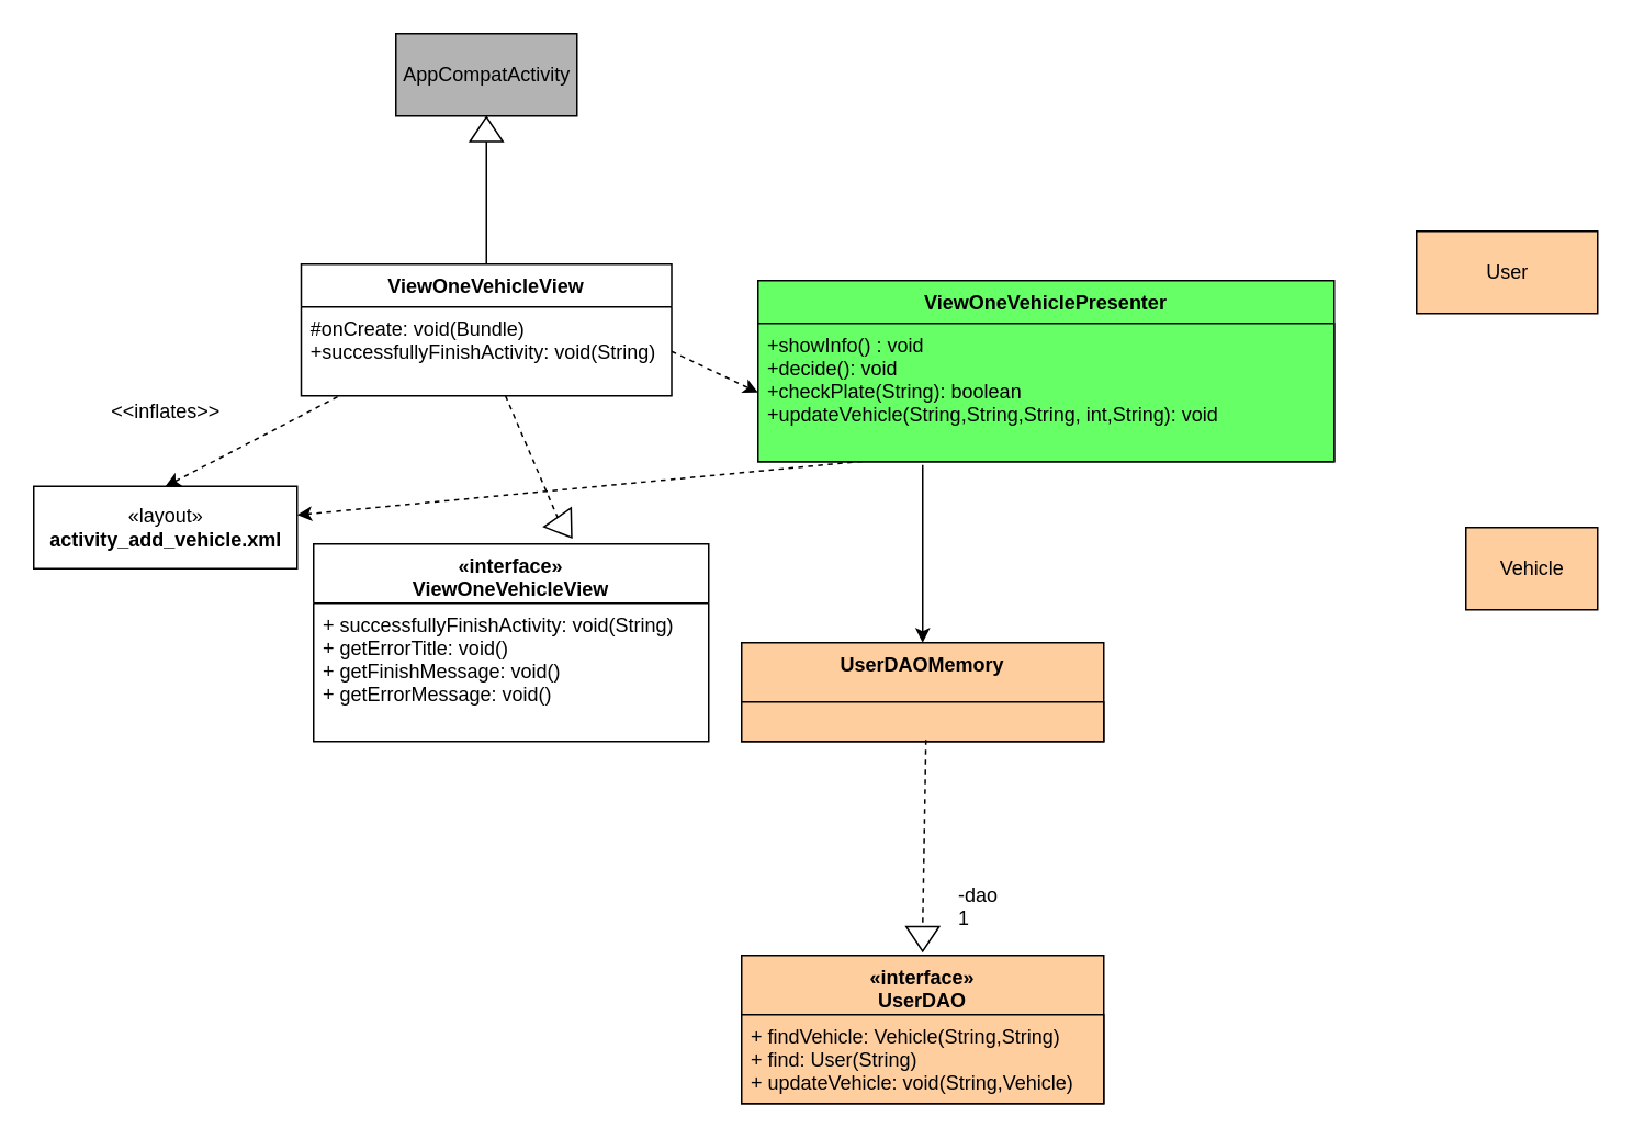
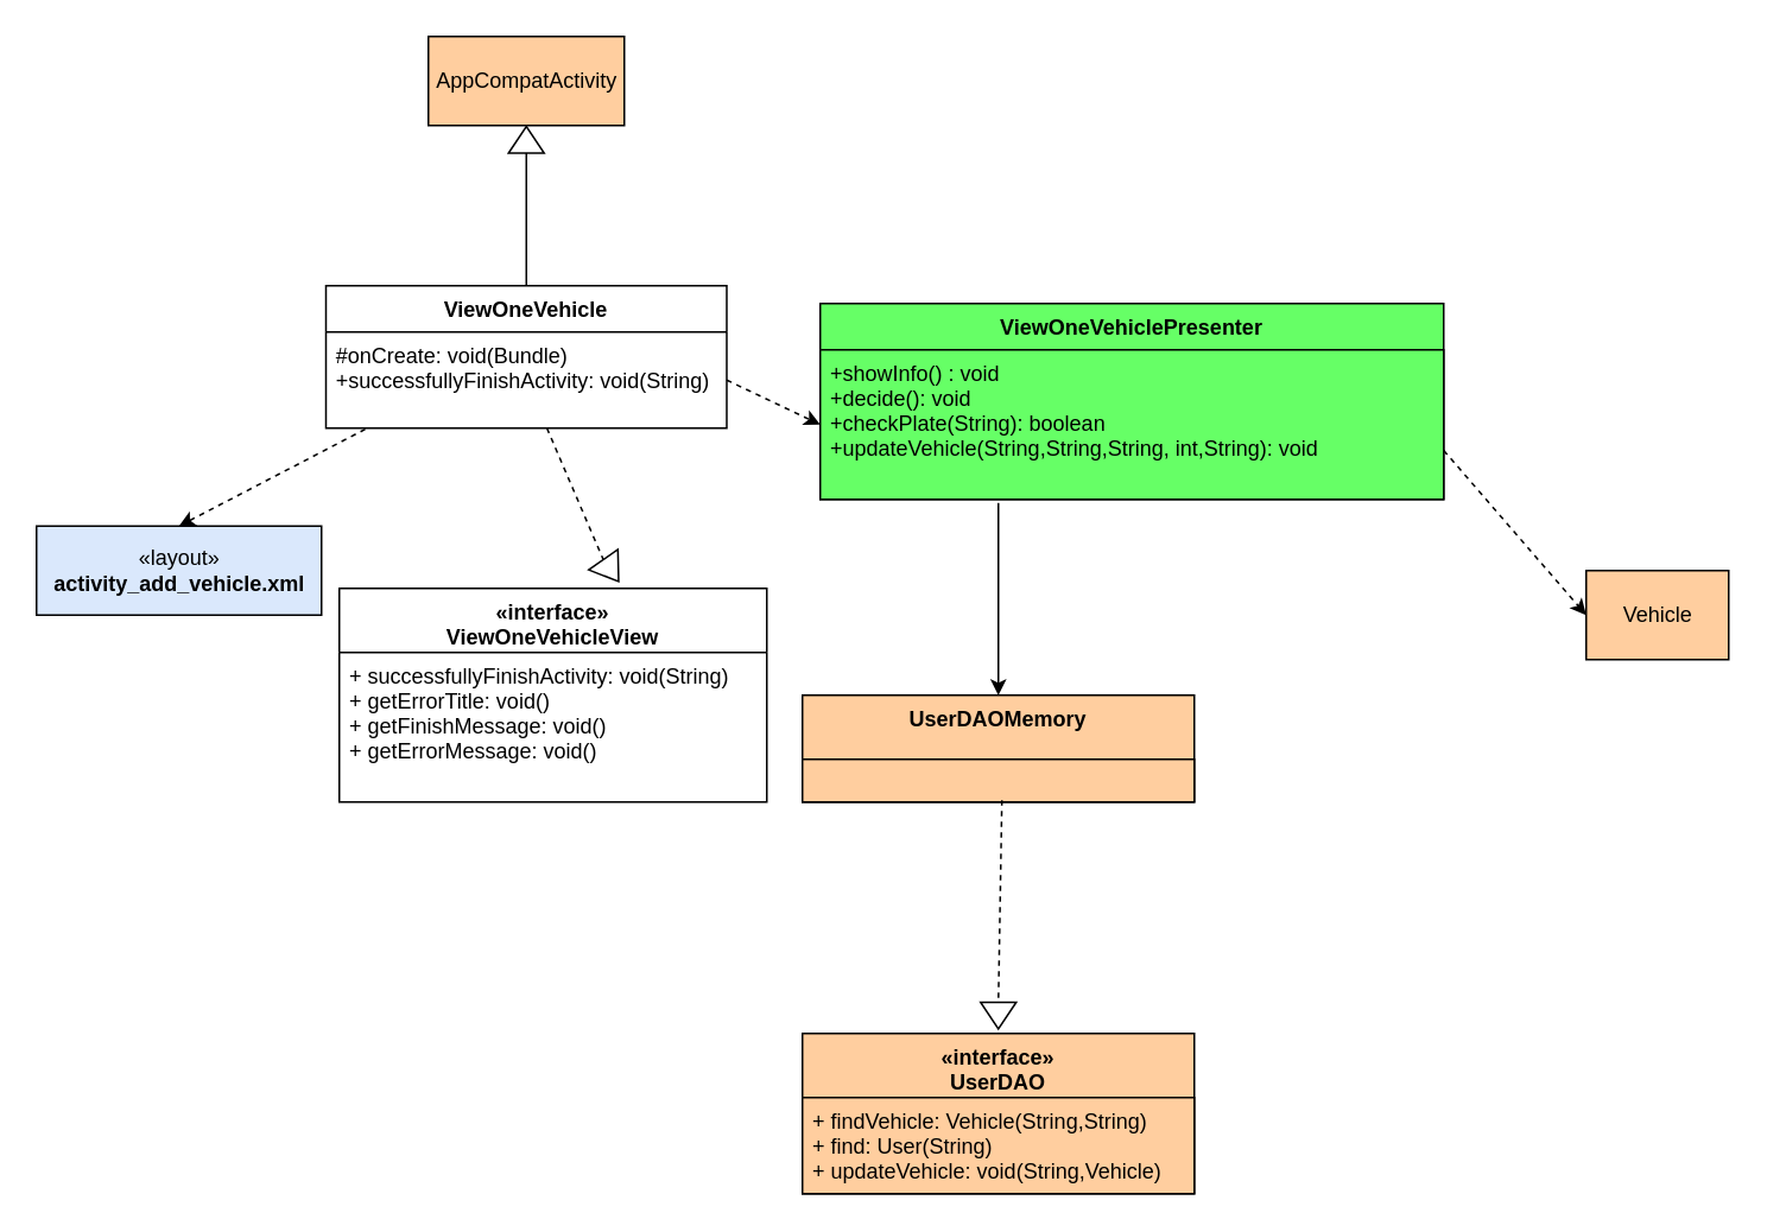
- <mxCell id="2" value="AppCompatActivity" style="html=1;fillColor=#B3B3B3;strokeColor=#000000;" parent="1" vertex="1"><mxGeometry x="240" y="20" width="110" height="50" as="geometry" /></mxCell>
+ <mxCell id="2" value="AppCompatActivity" style="html=1;fillColor=#ffce9f;strokeColor=#000000;" parent="1" vertex="1"><mxGeometry x="240" y="20" width="110" height="50" as="geometry" /></mxCell>
- <mxCell id="14" value="User" style="html=1;strokeColor=#000000;fillColor=#FFCE9F;gradientColor=none;" parent="1" vertex="1"><mxGeometry x="860" y="140" width="110" height="50" as="geometry" /></mxCell>
- <mxCell id="10" value="ViewOneVehicleView" style="swimlane;fontStyle=1;align=center;verticalAlign=top;childLayout=stackLayout;horizontal=1;startSize=26;horizontalStack=0;resizeParent=1;resizeParentMax=0;resizeLast=0;collapsible=1;marginBottom=0;strokeColor=#000000;fillColor=#FFFFFF;" parent="1" vertex="1"><mxGeometry x="182.5" y="160" width="225" height="80" as="geometry" /></mxCell>
+ <mxCell id="10" value="ViewOneVehicle" style="swimlane;fontStyle=1;align=center;verticalAlign=top;childLayout=stackLayout;horizontal=1;startSize=26;horizontalStack=0;resizeParent=1;resizeParentMax=0;resizeLast=0;collapsible=1;marginBottom=0;strokeColor=#000000;fillColor=#FFFFFF;" parent="1" vertex="1"><mxGeometry x="182.5" y="160" width="225" height="80" as="geometry" /></mxCell>
- <mxCell id="24" value="&amp;lt;&amp;lt;inflates&amp;gt;&amp;gt;" style="text;html=1;align=center;verticalAlign=middle;resizable=0;points=[];autosize=1;" parent="1" vertex="1"><mxGeometry x="60" y="240" width="80" height="20" as="geometry" /></mxCell>
- <mxCell id="13" value="" style="endArrow=classic;html=1;exitX=1;exitY=0.75;exitDx=0;exitDy=0;dashed=1;" parent="1" source="22" target="6" edge="1"><mxGeometry width="50" height="50" relative="1" as="geometry"><mxPoint x="700" y="270" as="sourcePoint" /><mxPoint x="750" y="280" as="targetPoint" /></mxGeometry></mxCell>
+ <mxCell id="13" value="" style="endArrow=classic;html=1;exitX=1;exitY=0.75;exitDx=0;exitDy=0;dashed=1;entryX=0;entryY=0.5;entryDx=0;entryDy=0;" parent="1" source="22" target="15" edge="1"><mxGeometry width="50" height="50" relative="1" as="geometry"><mxPoint x="700" y="270" as="sourcePoint" /><mxPoint x="750" y="280" as="targetPoint" /></mxGeometry></mxCell>
- <mxCell id="6" value="«layout»&lt;br&gt;&lt;b&gt;activity_add_vehicle.xml&lt;/b&gt;" style="html=1;strokeColor=#000000;fillColor=#FFFFFF;" parent="1" vertex="1"><mxGeometry x="20" y="295" width="160" height="50" as="geometry" /></mxCell>
+ <mxCell id="6" value="«layout»&lt;br&gt;&lt;b&gt;activity_add_vehicle.xml&lt;/b&gt;" style="html=1;strokeColor=#000000;fillColor=#dae8fc;" parent="1" vertex="1"><mxGeometry x="20" y="295" width="160" height="50" as="geometry" /></mxCell>
- <mxCell id="25" value="-dao&lt;br&gt;1" style="text;html=1;" parent="1" vertex="1"><mxGeometry x="580" y="530" width="50" height="30" as="geometry" /></mxCell>
